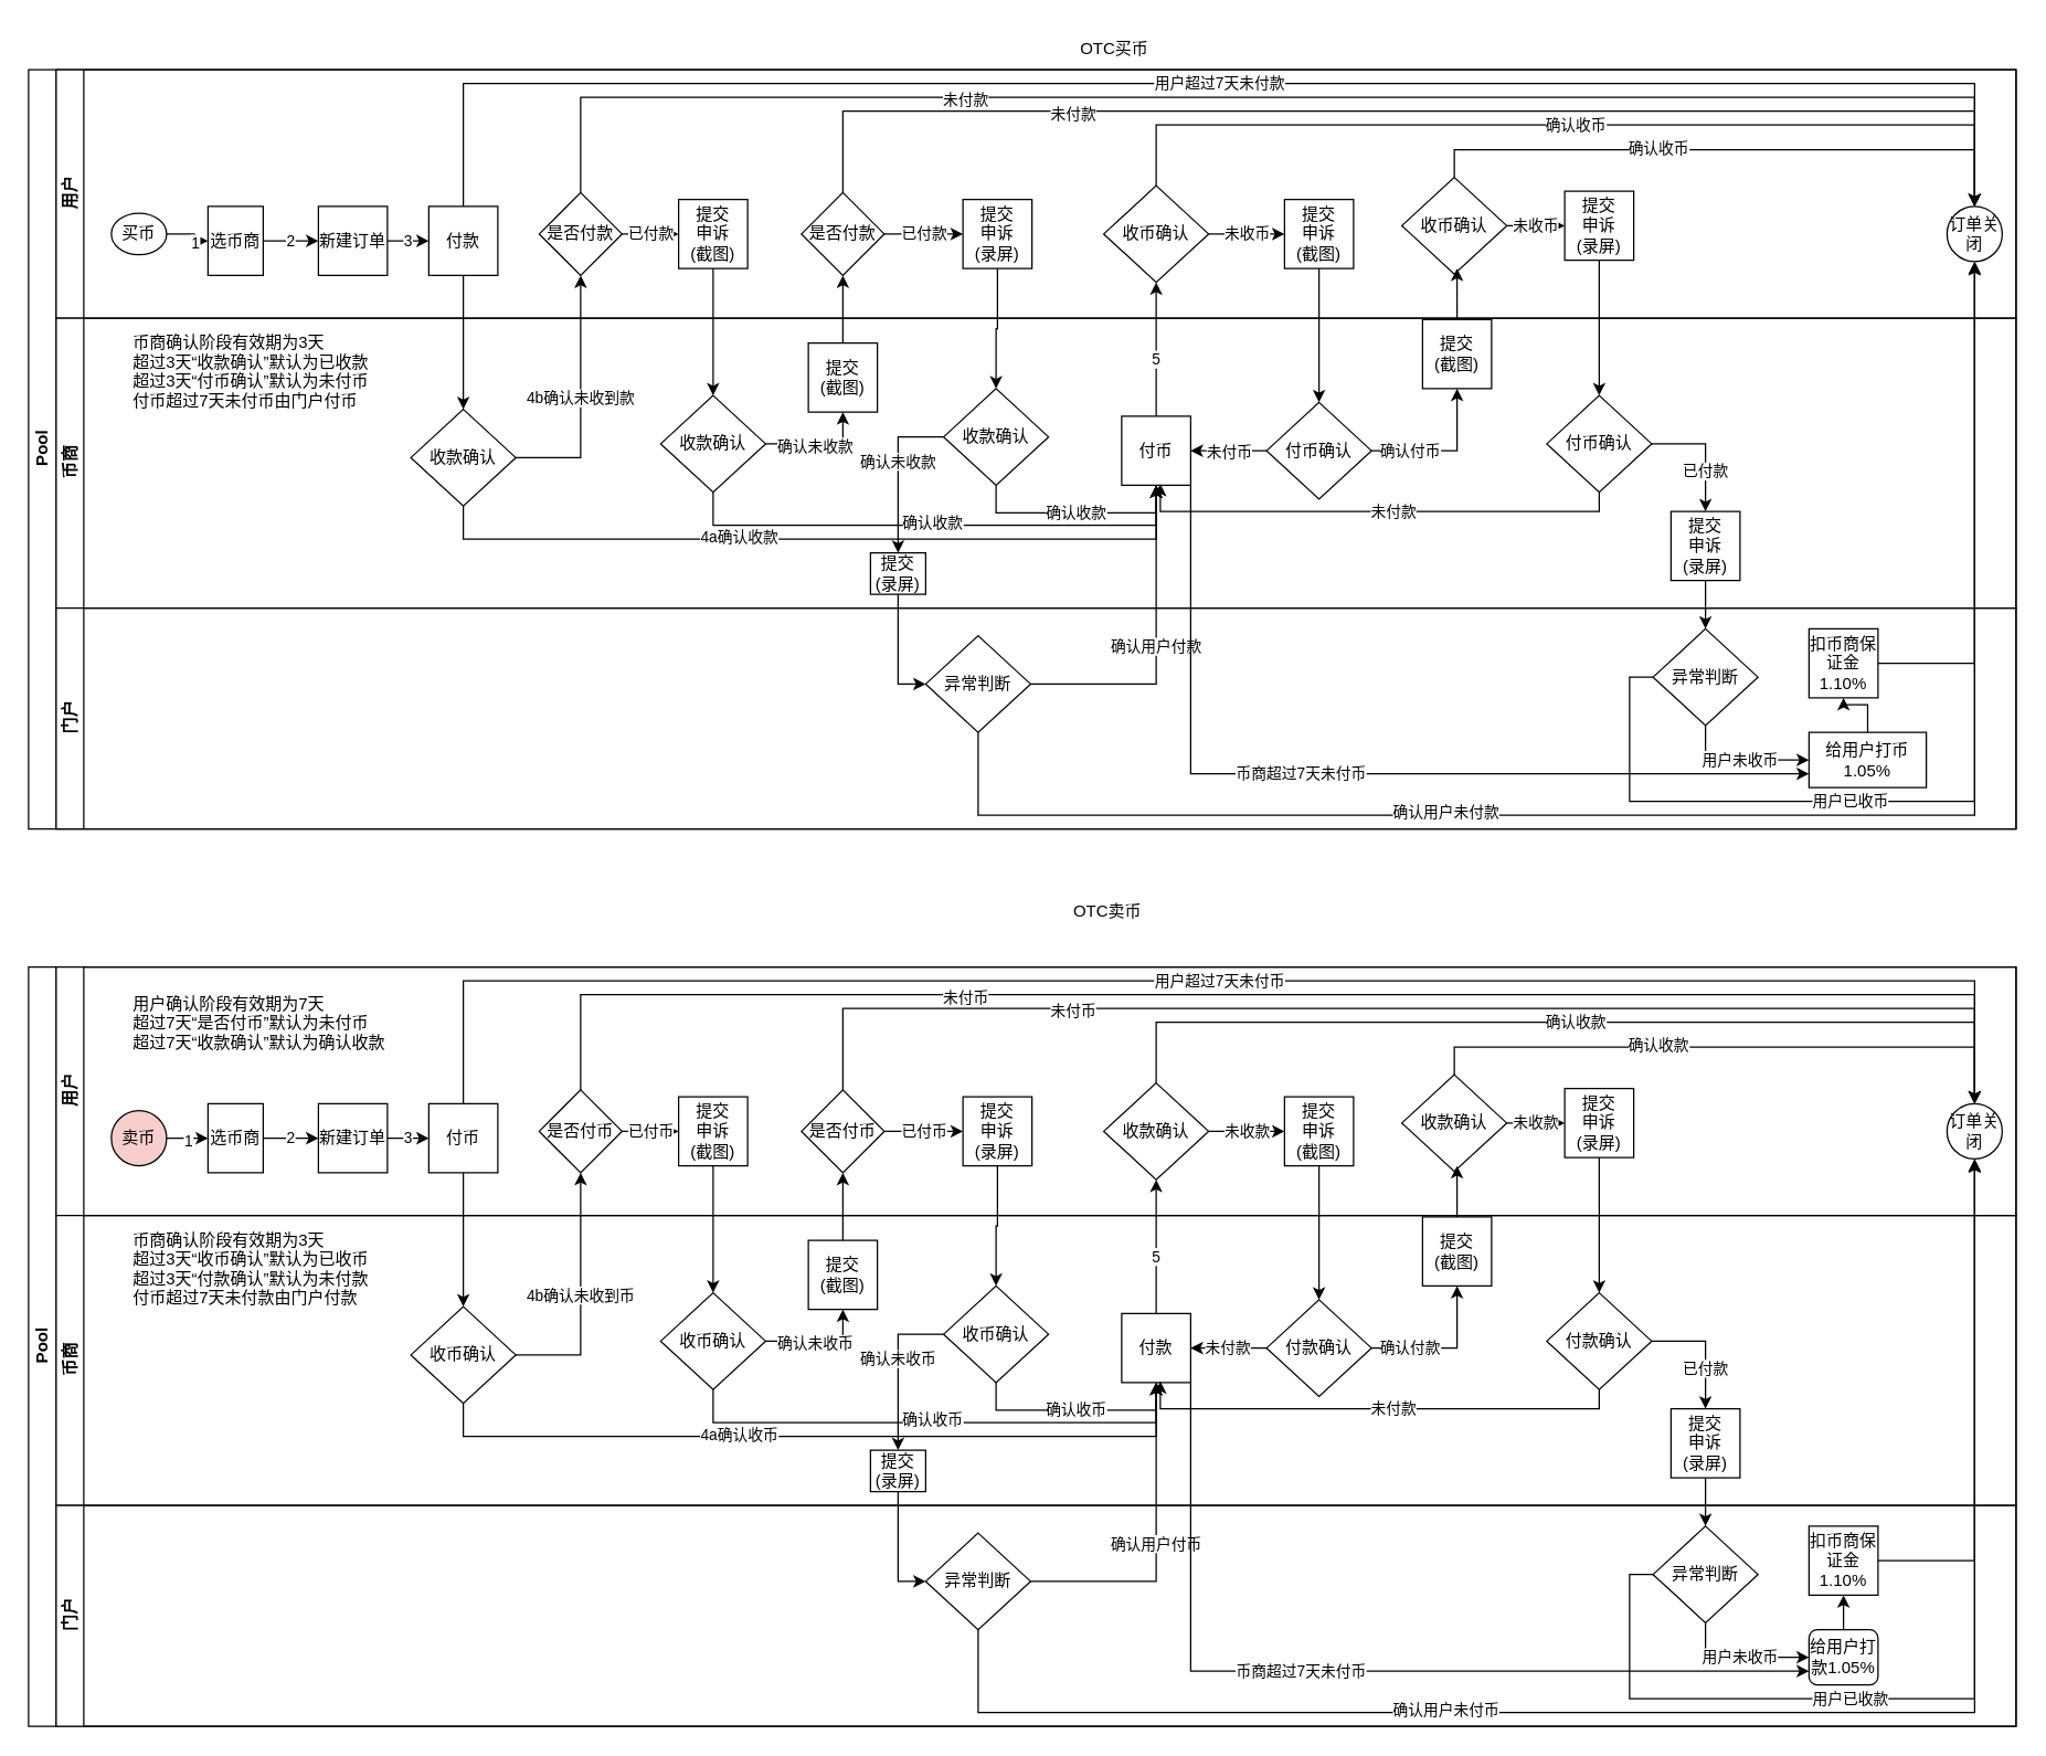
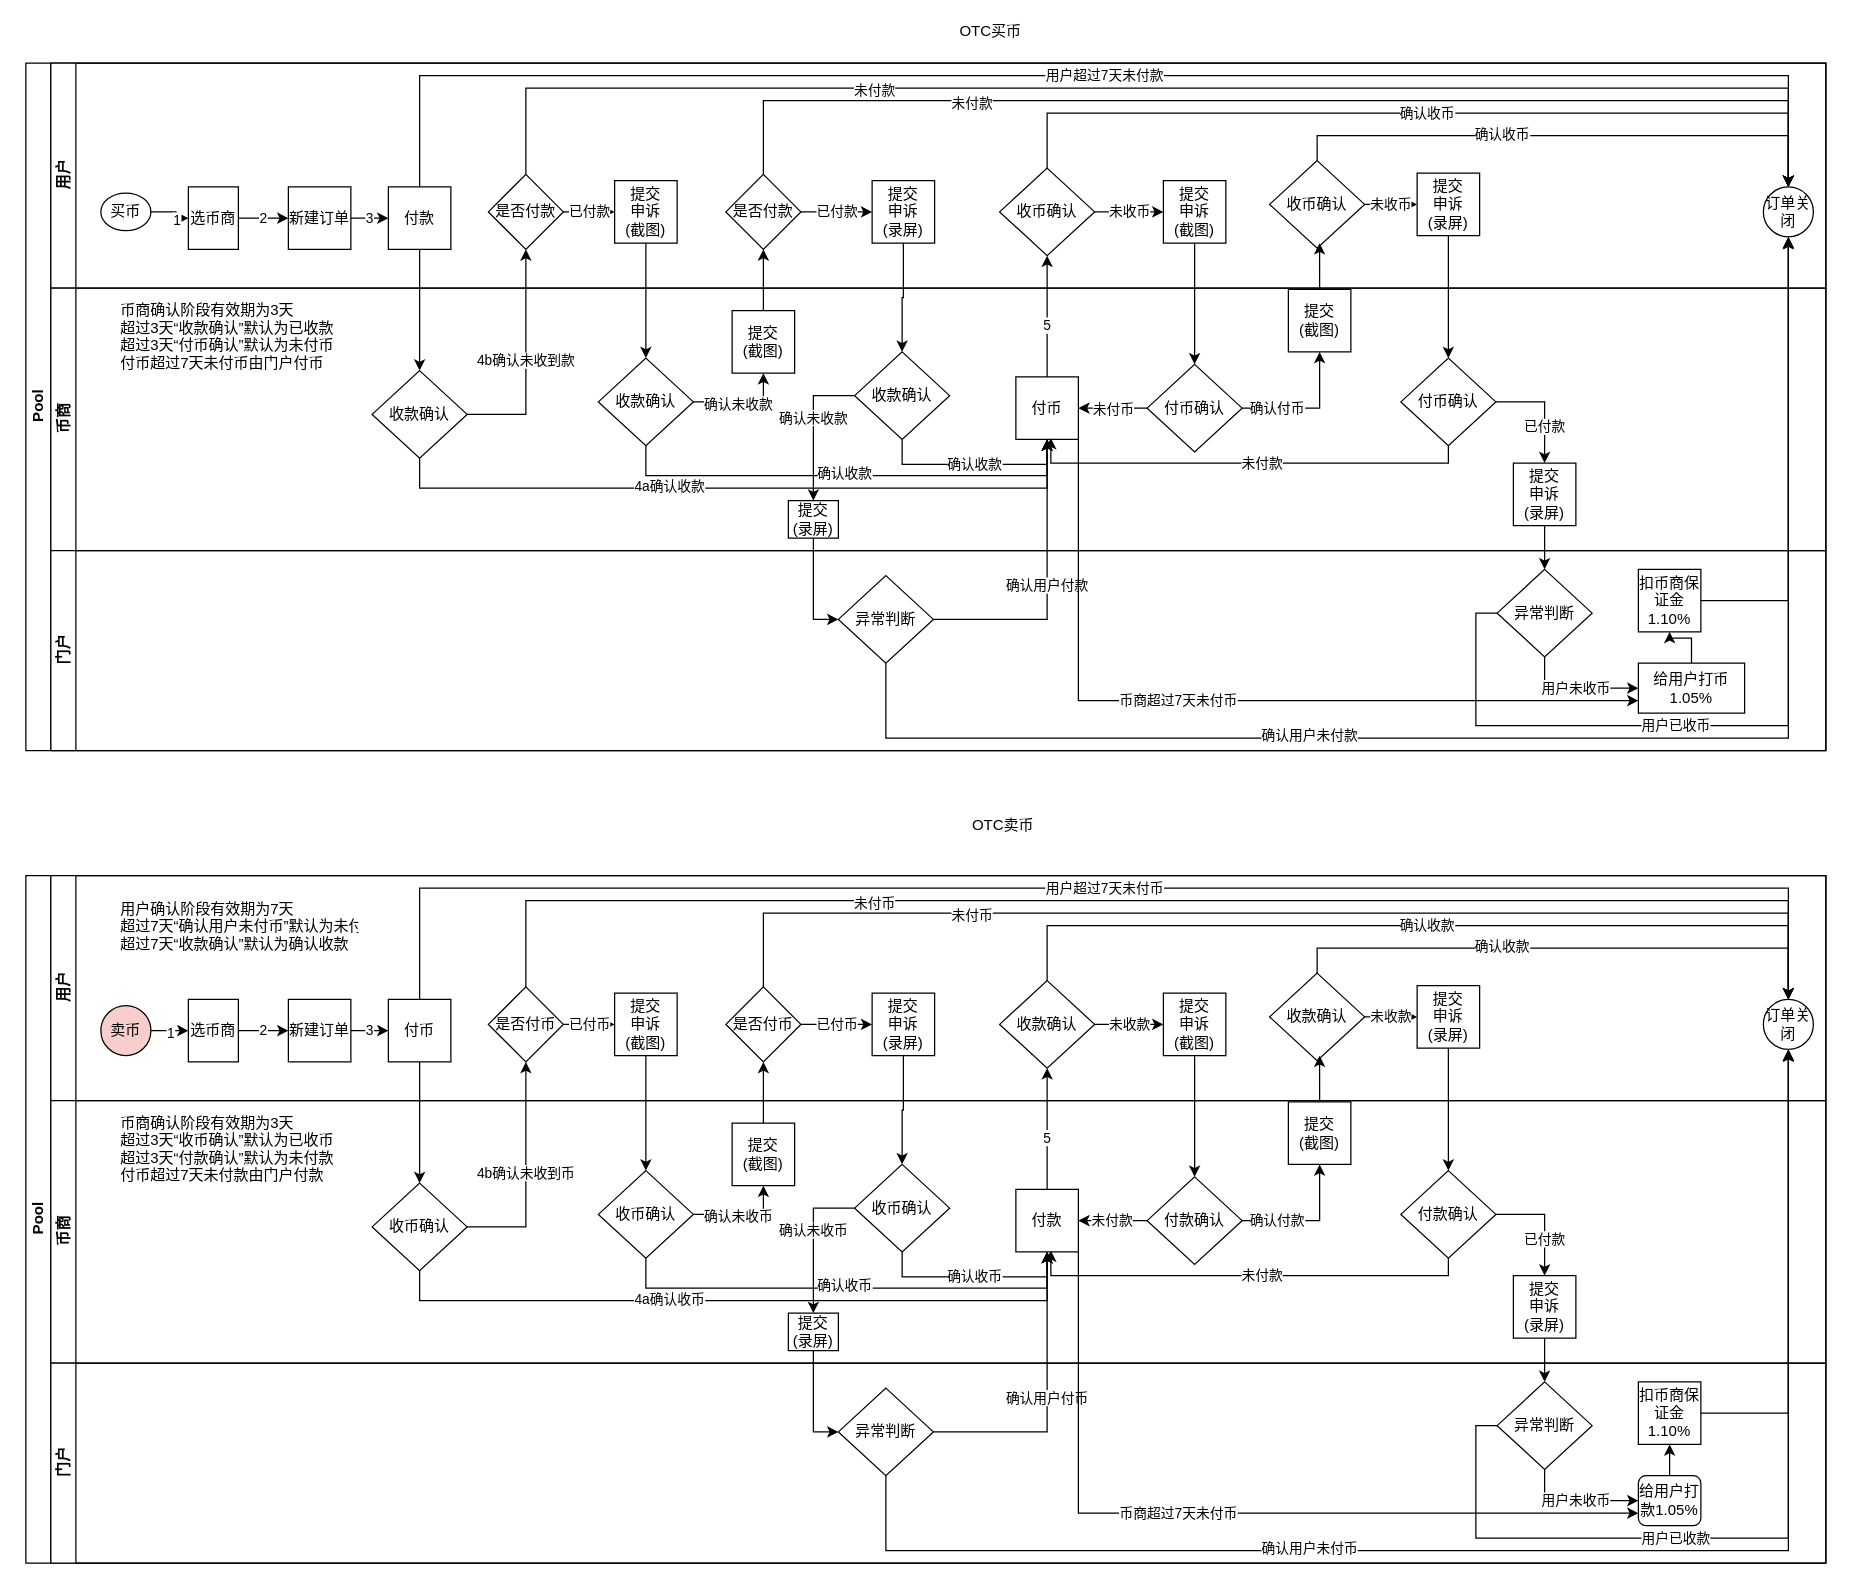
- <mxCell id="87" value="OTC买币" style="text;html=1;strokeColor=none;fillColor=none;align=center;verticalAlign=middle;whiteSpace=wrap;rounded=0;" vertex="1" parent="1"><mxGeometry x="777" y="20" width="60" height="30" as="geometry" /></mxCell>
+ <mxCell id="87" value="OTC买币" style="text;html=1;strokeColor=none;fillColor=none;align=center;verticalAlign=middle;whiteSpace=wrap;rounded=0;" vertex="1" parent="1"><mxGeometry x="762" y="10" width="60" height="30" as="geometry" /></mxCell>
- <mxCell id="121" value="用户确认阶段有效期为7天&#10;超过7天“是否付币”默认为未付币&#10;超过7天“收款确认”默认为确认收款" style="text;strokeColor=none;fillColor=none;align=left;verticalAlign=middle;spacingLeft=4;spacingRight=4;overflow=hidden;points=[[0,0.5],[1,0.5]];portConstraint=eastwest;rotatable=0;" vertex="1" parent="91"><mxGeometry x="50" y="10" width="200" height="60" as="geometry" /></mxCell>
+ <mxCell id="121" value="用户确认阶段有效期为7天&#10;超过7天“确认用户未付币”默认为未付币&#10;超过7天“收款确认”默认为确认收款" style="text;strokeColor=none;fillColor=none;align=left;verticalAlign=middle;spacingLeft=4;spacingRight=4;overflow=hidden;points=[[0,0.5],[1,0.5]];portConstraint=eastwest;rotatable=0;" vertex="1" parent="91"><mxGeometry x="50" y="10" width="200" height="60" as="geometry" /></mxCell>
